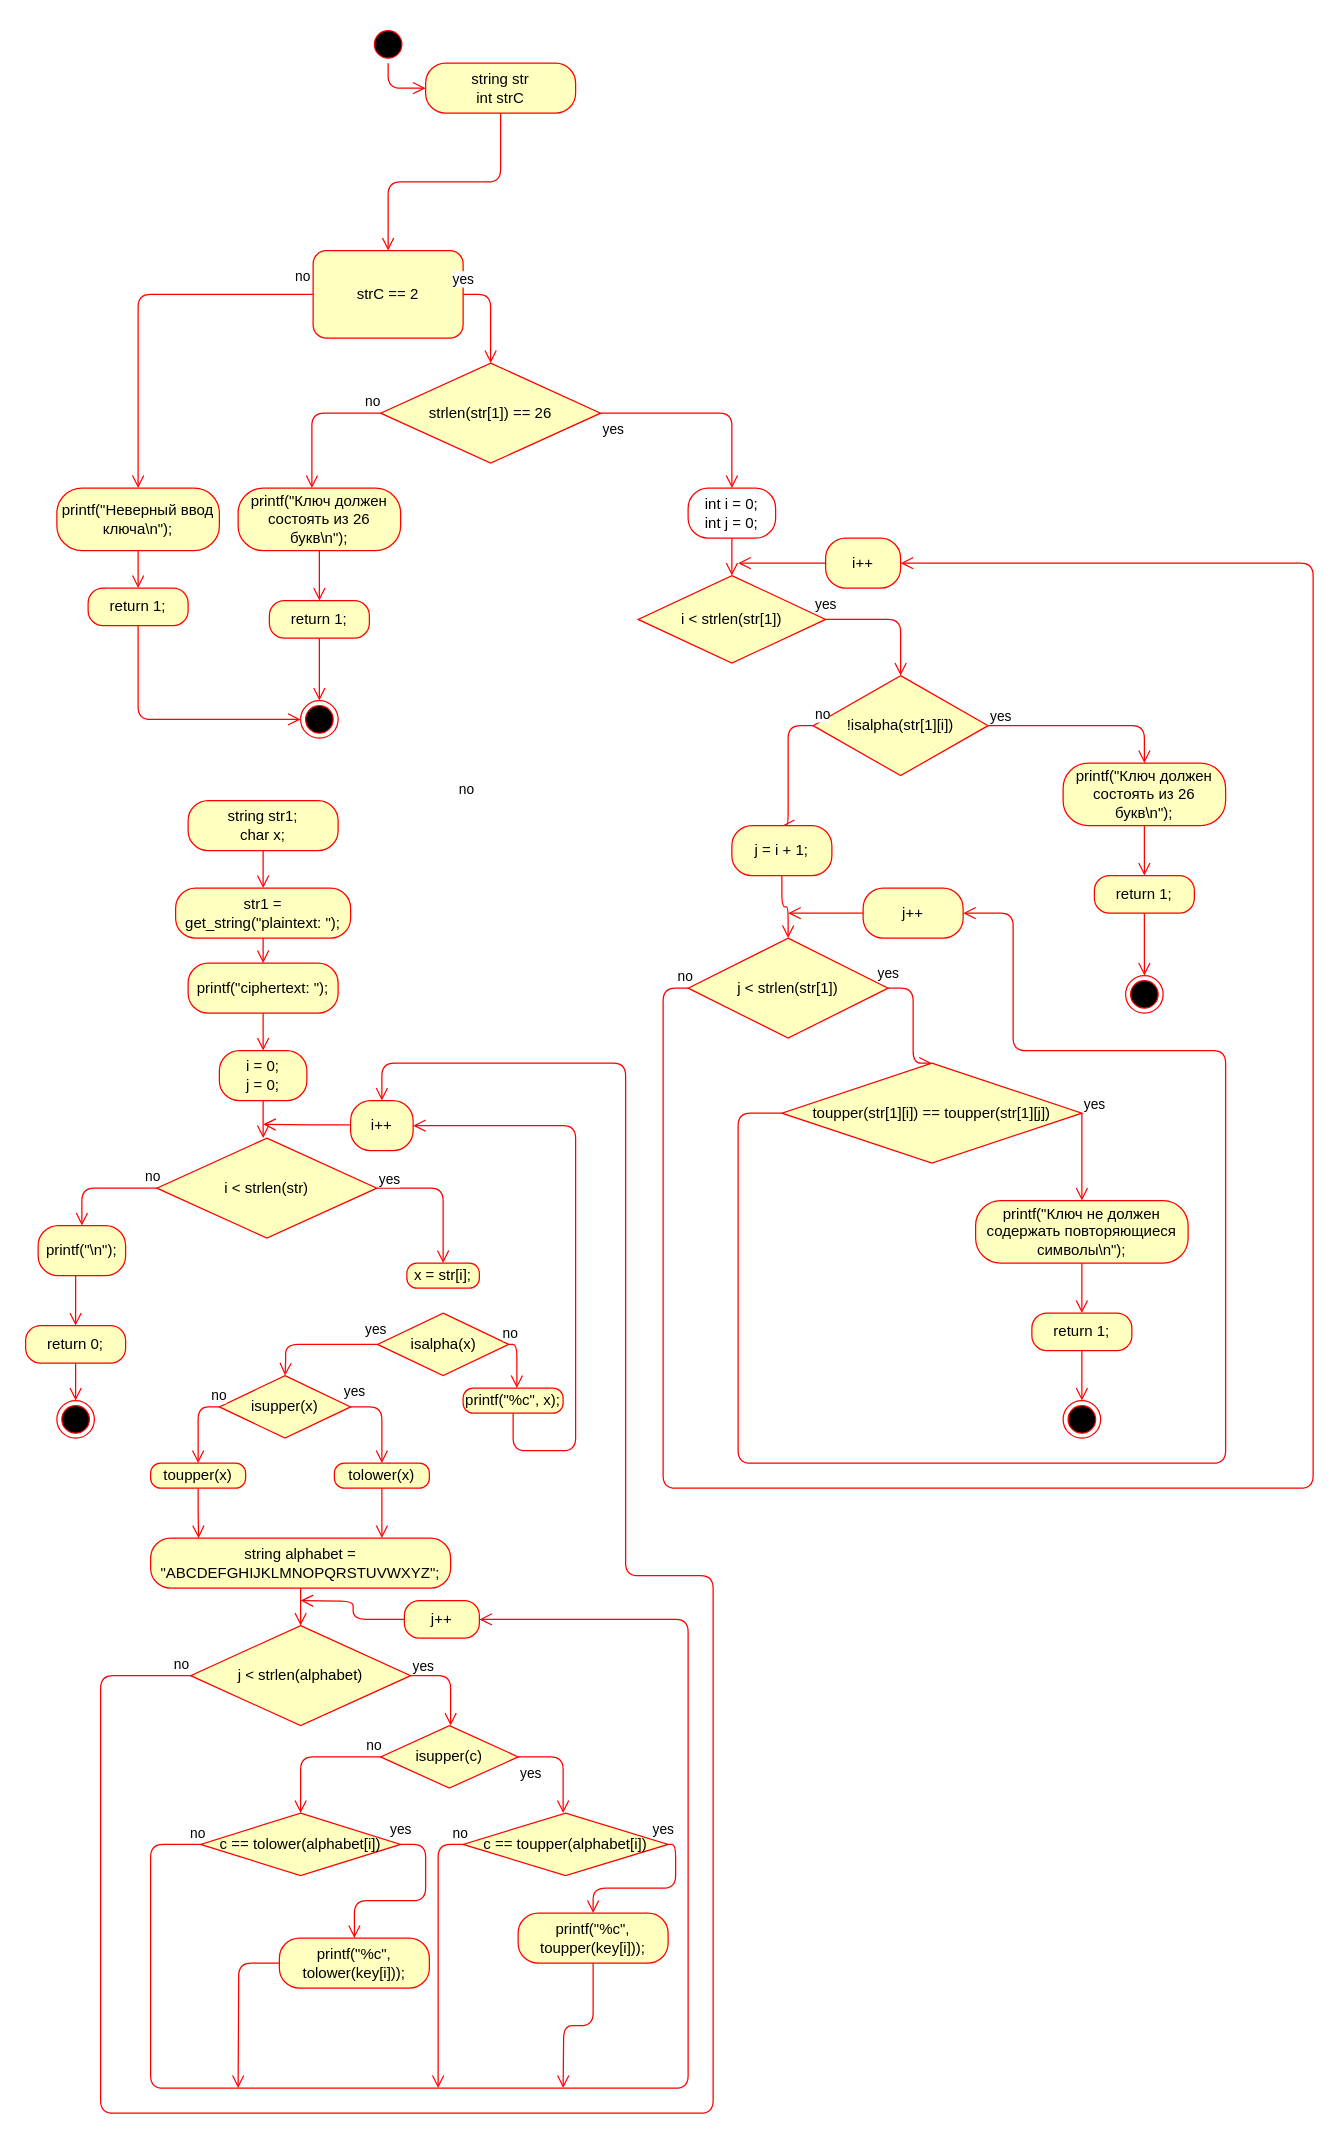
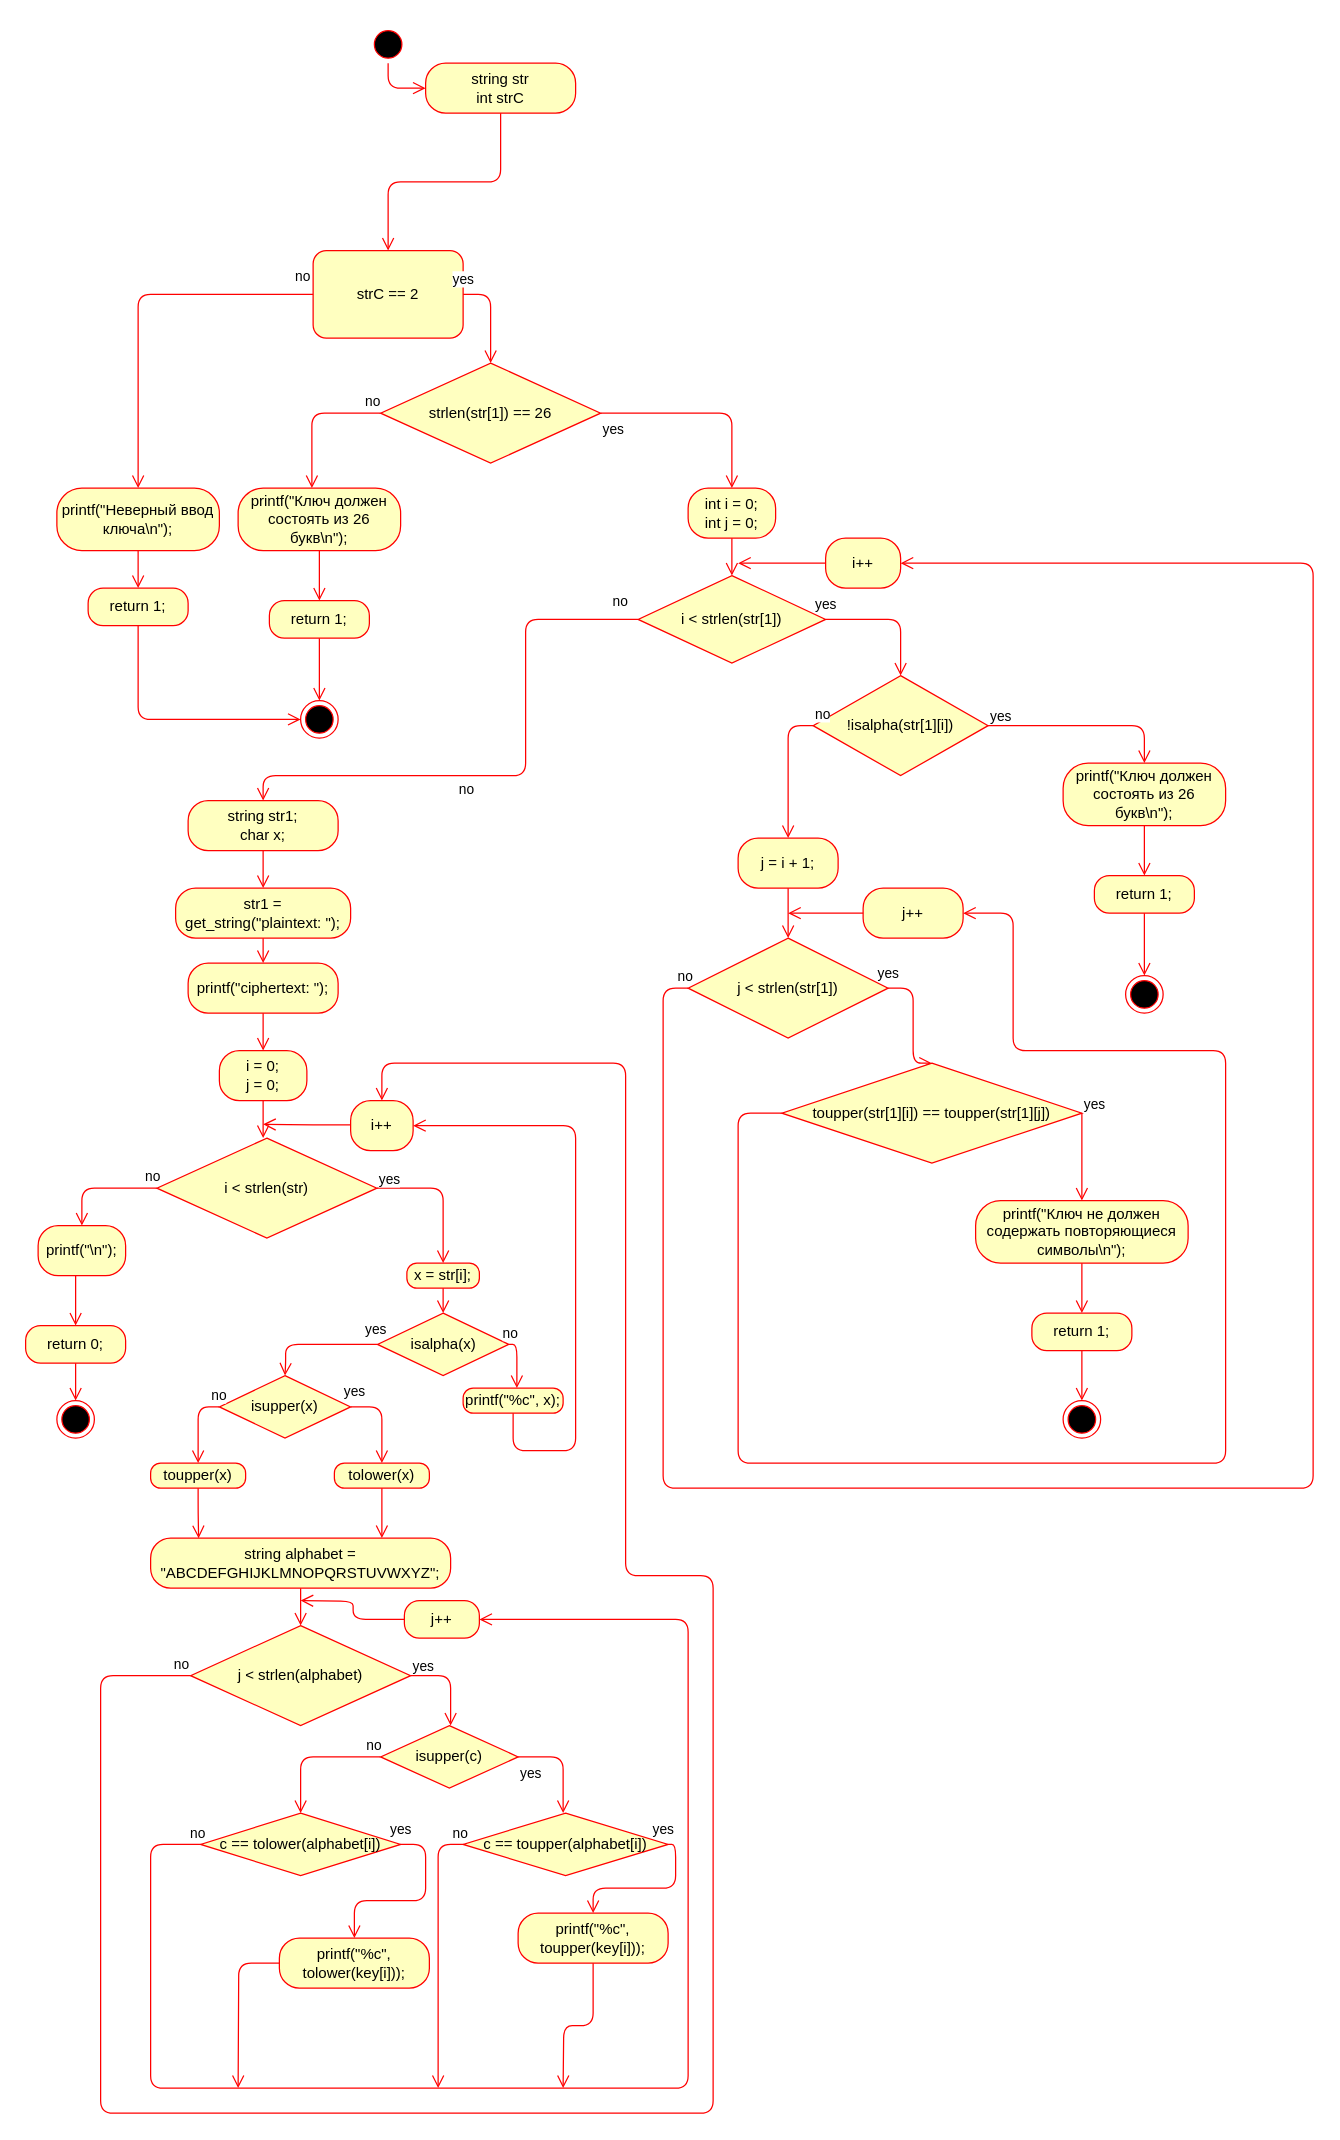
- <mxCell id="9" value="int i = 0;&lt;br&gt;int j = 0;" style="rounded=1;whiteSpace=wrap;html=1;arcSize=40;fontColor=#000000;fillColor=#ffffff;strokeColor=#ff0000;" parent="1" vertex="1"><mxGeometry x="550" y="390" width="70" height="40" as="geometry" /></mxCell>
+ <mxCell id="9" value="int i = 0;&lt;br&gt;int j = 0;" style="rounded=1;whiteSpace=wrap;html=1;arcSize=40;fontColor=#000000;fillColor=#ffffc0;strokeColor=#ff0000;" parent="1" vertex="1"><mxGeometry x="550" y="390" width="70" height="40" as="geometry" /></mxCell>
+ <mxCell id="12" value="no" style="edgeStyle=orthogonalEdgeStyle;html=1;align=left;verticalAlign=bottom;endArrow=open;endSize=8;strokeColor=#ff0000;entryX=0.5;entryY=0;entryDx=0;entryDy=0;" parent="1" source="11" edge="1" target="51"><mxGeometry x="-0.902" y="-5" relative="1" as="geometry"><mxPoint x="420" y="610" as="targetPoint" /><Array as="points"><mxPoint x="420" y="495" /><mxPoint x="420" y="620" /><mxPoint x="210" y="620" /></Array><mxPoint as="offset" /></mxGeometry></mxCell>
- <mxCell id="22" value="j = i + 1;" style="rounded=1;whiteSpace=wrap;html=1;arcSize=40;fontColor=#000000;fillColor=#ffffc0;strokeColor=#ff0000;" parent="1" vertex="1"><mxGeometry x="585" y="660" width="80" height="40" as="geometry" /></mxCell>
+ <mxCell id="22" value="j = i + 1;" style="rounded=1;whiteSpace=wrap;html=1;arcSize=40;fontColor=#000000;fillColor=#ffffc0;strokeColor=#ff0000;" parent="1" vertex="1"><mxGeometry x="590" y="670" width="80" height="40" as="geometry" /></mxCell>
+ <mxCell id="70" value="" style="edgeStyle=orthogonalEdgeStyle;html=1;verticalAlign=bottom;endArrow=open;endSize=8;strokeColor=#ff0000;entryX=0.5;entryY=0;entryDx=0;entryDy=0;" edge="1" source="69" parent="1" target="71"><mxGeometry relative="1" as="geometry"><mxPoint x="344" y="1090" as="targetPoint" /></mxGeometry></mxCell>
